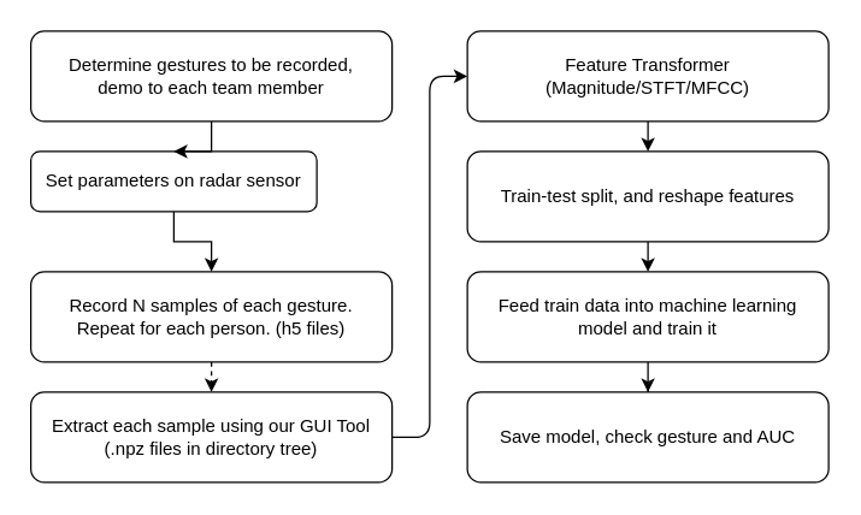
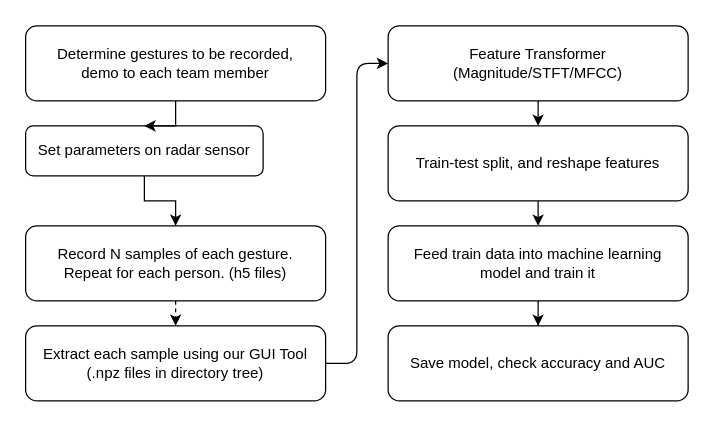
- <mxCell id="14" value="Save model, check gesture and AUC" style="rounded=1;whiteSpace=wrap;html=1;" parent="1" vertex="1"><mxGeometry x="310" y="260" width="240" height="60" as="geometry" /></mxCell>
+ <mxCell id="14" value="Save model, check accuracy and AUC" style="rounded=1;whiteSpace=wrap;html=1;" parent="1" vertex="1"><mxGeometry x="310" y="260" width="240" height="60" as="geometry" /></mxCell>
